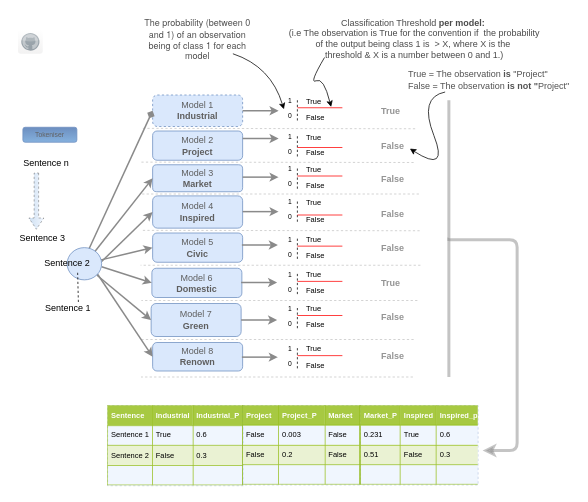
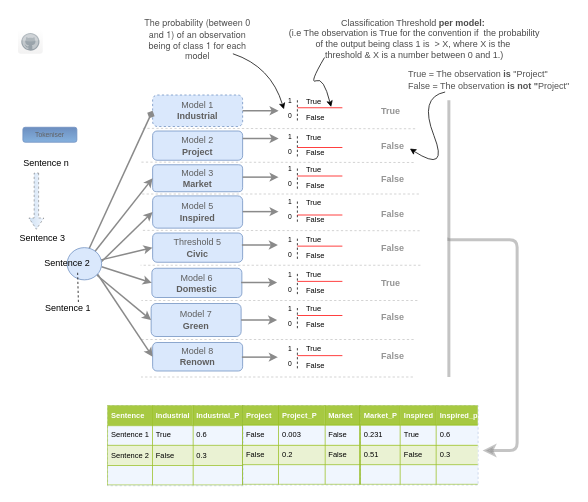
- <mxCell id="12" value="Model 4&lt;br&gt;&lt;b&gt;Inspired&lt;/b&gt;" style="rounded=1;whiteSpace=wrap;html=1;fillColor=#dae8fc;strokeColor=#6c8ebf;fontColor=#5E5E5E;" vertex="1" parent="1"><mxGeometry x="203" y="260.5" width="120" height="43" as="geometry" /></mxCell>
+ <mxCell id="12" value="Model 5&lt;br&gt;&lt;b&gt;Inspired&lt;/b&gt;" style="rounded=1;whiteSpace=wrap;html=1;fillColor=#dae8fc;strokeColor=#6c8ebf;fontColor=#5E5E5E;" vertex="1" parent="1"><mxGeometry x="203" y="260.5" width="120" height="43" as="geometry" /></mxCell>
- <mxCell id="8" value="Model 5&lt;br&gt;&lt;b&gt;Civic&lt;/b&gt;" style="rounded=1;whiteSpace=wrap;html=1;fillColor=#dae8fc;strokeColor=#6c8ebf;fontColor=#5E5E5E;" vertex="1" parent="1"><mxGeometry x="203" y="310" width="120" height="39" as="geometry" /></mxCell>
+ <mxCell id="8" value="Threshold 5&lt;br&gt;&lt;b&gt;Civic&lt;/b&gt;" style="rounded=1;whiteSpace=wrap;html=1;fillColor=#dae8fc;strokeColor=#6c8ebf;fontColor=#5E5E5E;" vertex="1" parent="1"><mxGeometry x="203" y="310" width="120" height="39" as="geometry" /></mxCell>
